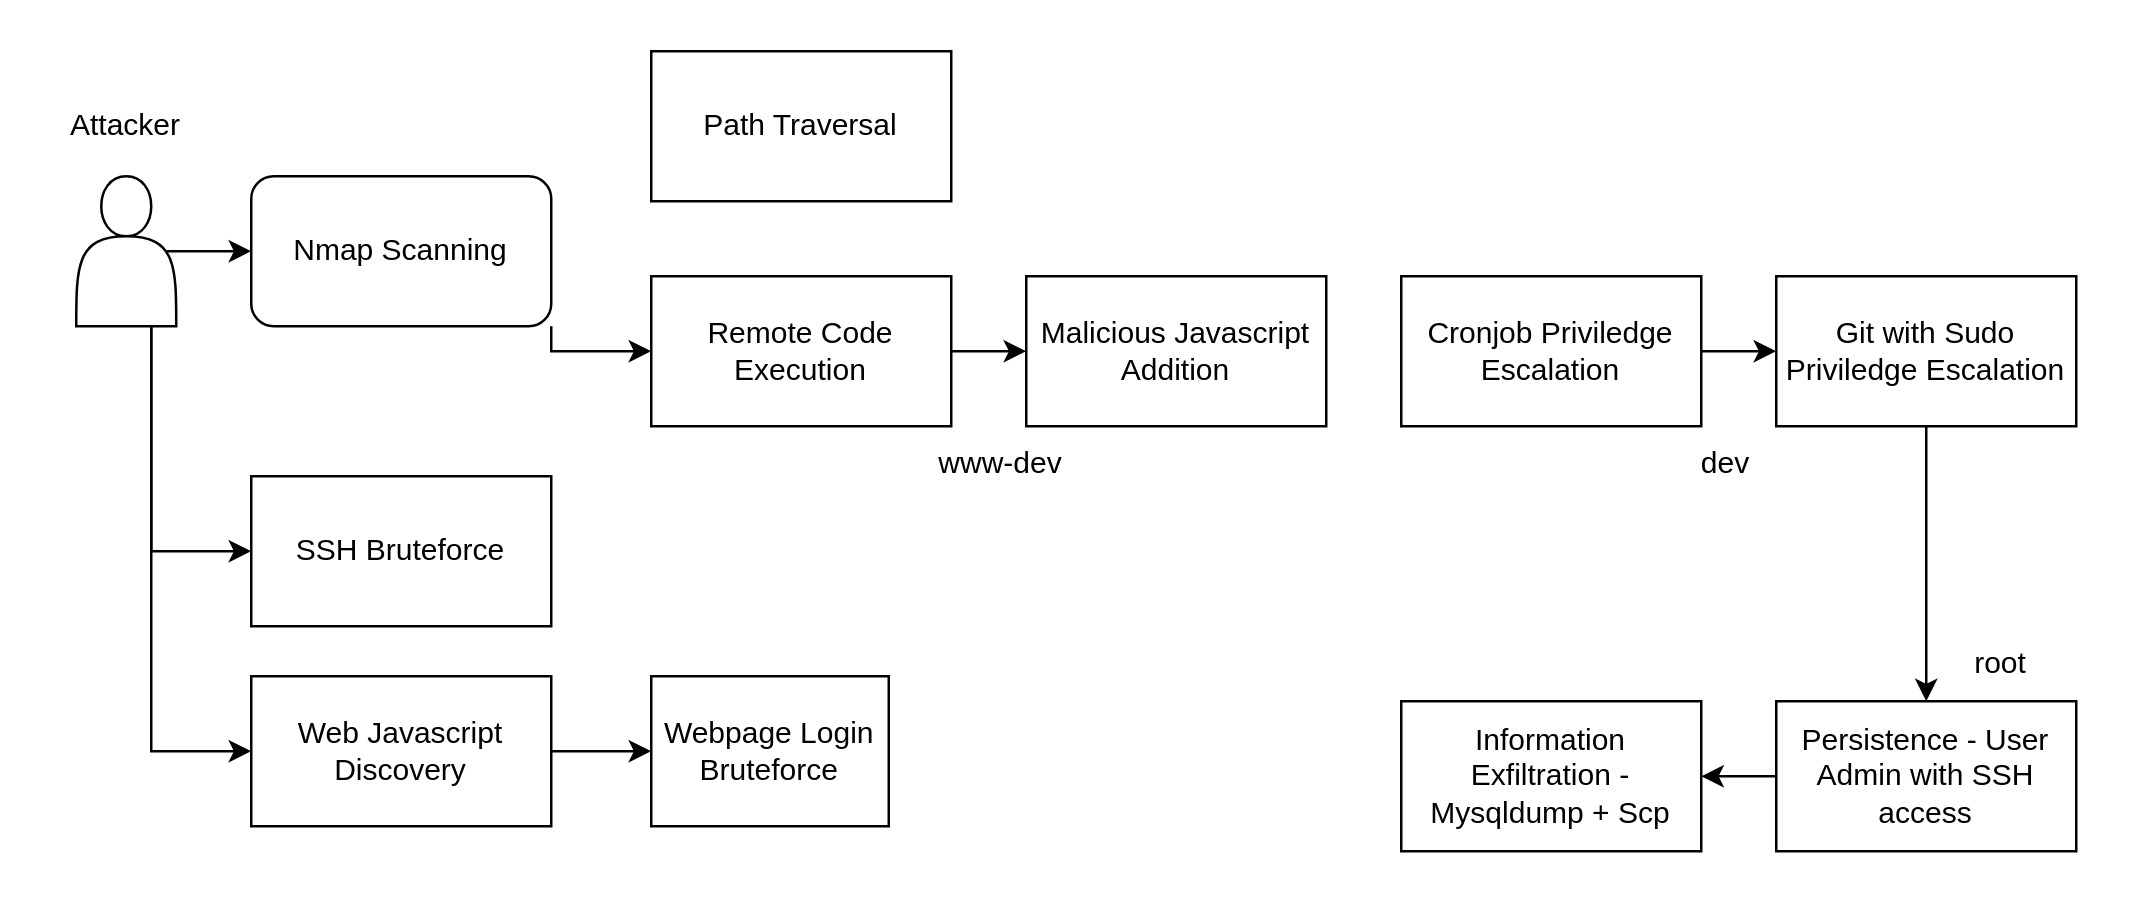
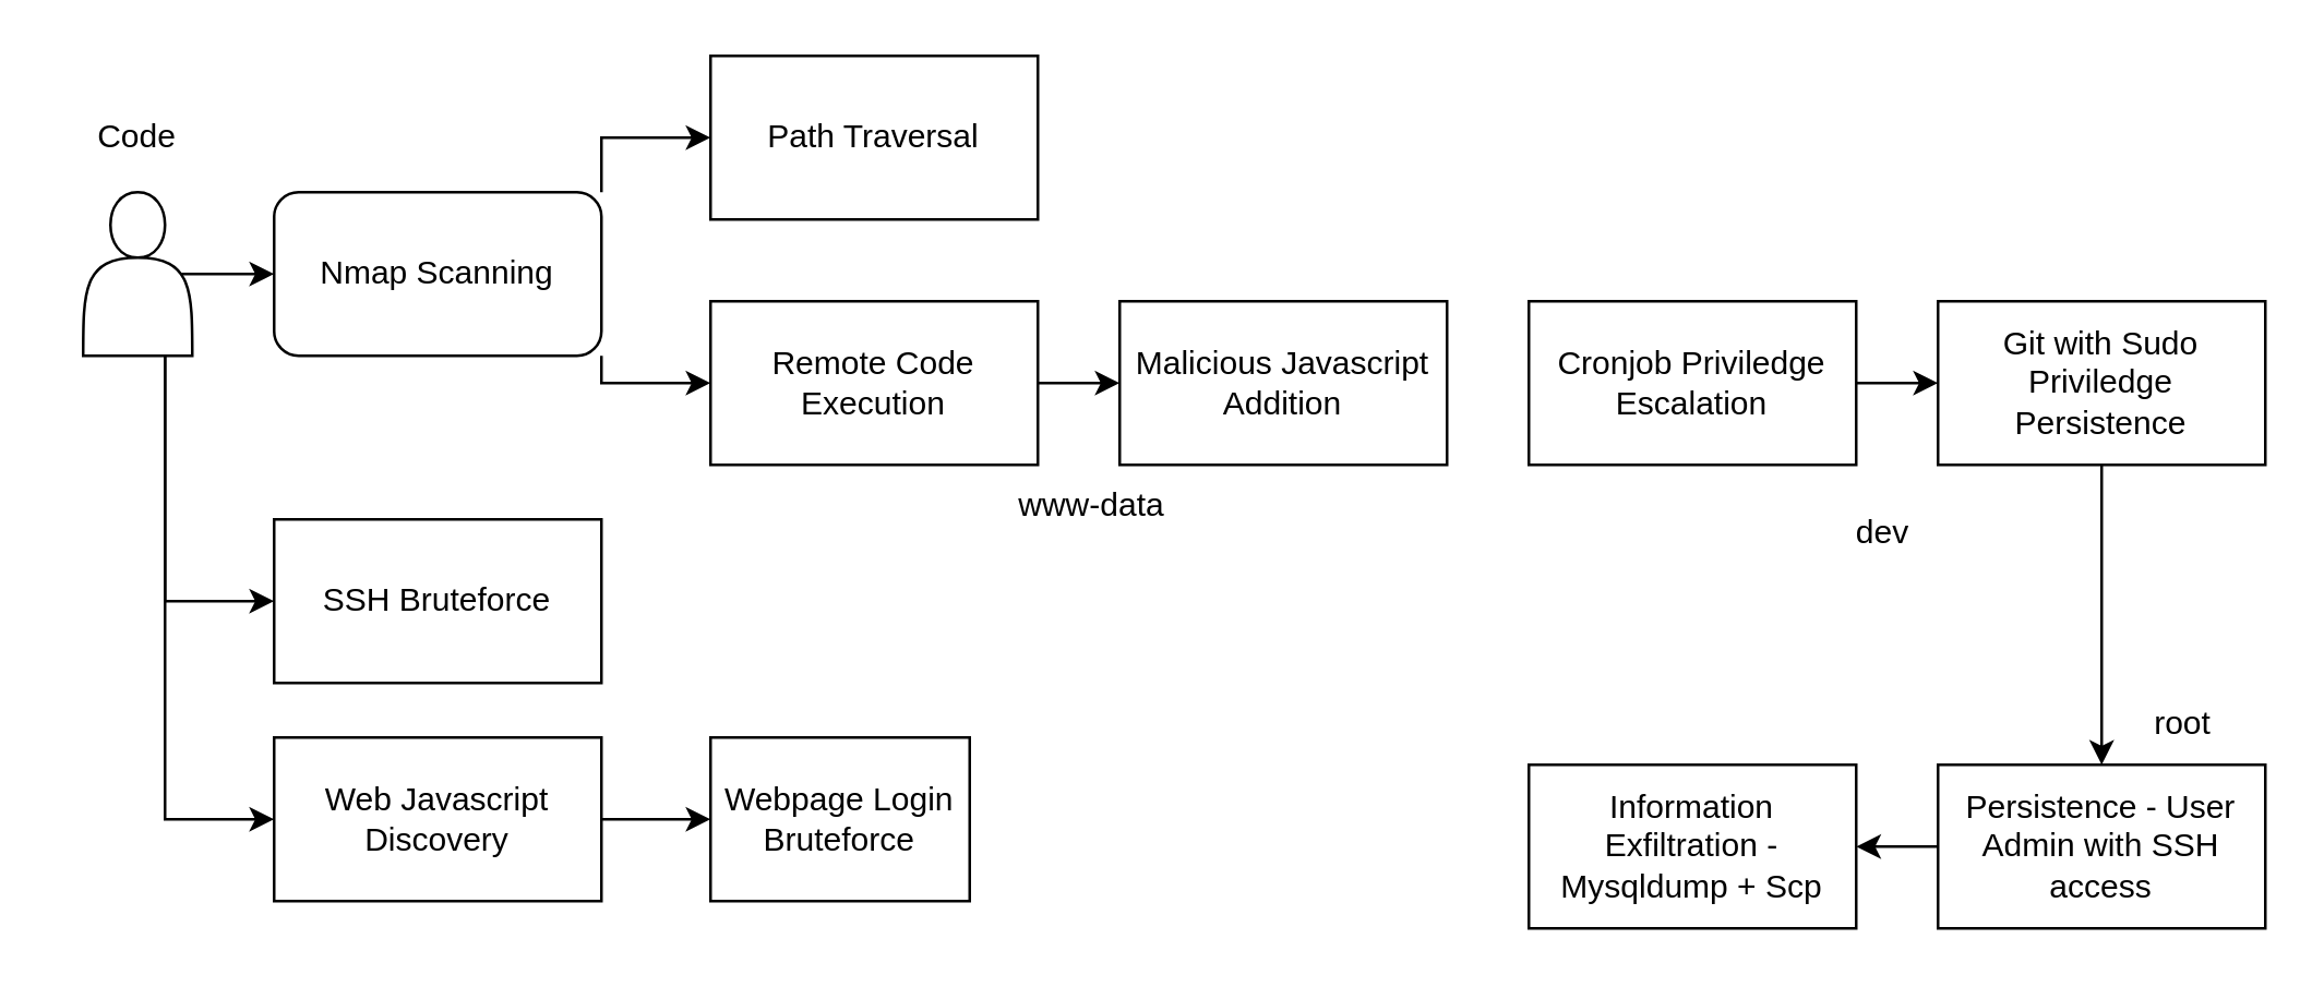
- <mxCell id="23" value="Attacker" style="text;html=1;align=center;verticalAlign=middle;whiteSpace=wrap;rounded=0;" vertex="1" parent="1"><mxGeometry y="35" width="60" height="30" as="geometry" x="20" /></mxCell>
+ <mxCell id="23" value="Code" style="text;html=1;align=center;verticalAlign=middle;whiteSpace=wrap;rounded=0;" vertex="1" parent="1"><mxGeometry y="35" width="60" height="30" as="geometry" x="20" /></mxCell>
+ <mxCell id="5" style="edgeStyle=orthogonalEdgeStyle;rounded=0;orthogonalLoop=1;jettySize=auto;html=1;exitX=1;exitY=0;exitDx=0;exitDy=0;" edge="1" parent="1" source="7" target="11"><mxGeometry relative="1" as="geometry" /></mxCell>
- <mxCell id="18" value="Git with Sudo Priviledge Escalation" style="rounded=0;whiteSpace=wrap;html=1;" vertex="1" parent="1"><mxGeometry x="710" y="110" width="120" height="60" as="geometry" /></mxCell>
+ <mxCell id="18" value="Git with Sudo Priviledge Persistence" style="rounded=0;whiteSpace=wrap;html=1;" vertex="1" parent="1"><mxGeometry x="710" y="110" width="120" height="60" as="geometry" /></mxCell>
- <mxCell id="25" value="www-dev" style="text;html=1;align=center;verticalAlign=middle;whiteSpace=wrap;rounded=0;" vertex="1" parent="1"><mxGeometry x="370" y="170" width="60" height="30" as="geometry" /></mxCell>
+ <mxCell id="25" value="www-data" style="text;html=1;align=center;verticalAlign=middle;whiteSpace=wrap;rounded=0;" vertex="1" parent="1"><mxGeometry x="370" y="170" width="60" height="30" as="geometry" /></mxCell>
- <mxCell id="26" value="dev" style="text;html=1;align=center;verticalAlign=middle;whiteSpace=wrap;rounded=0;" vertex="1" parent="1"><mxGeometry x="660" y="170" width="60" height="30" as="geometry" /></mxCell>
+ <mxCell id="26" value="dev" style="text;html=1;align=center;verticalAlign=middle;whiteSpace=wrap;rounded=0;" vertex="1" parent="1"><mxGeometry x="660" y="180" width="60" height="30" as="geometry" /></mxCell>
